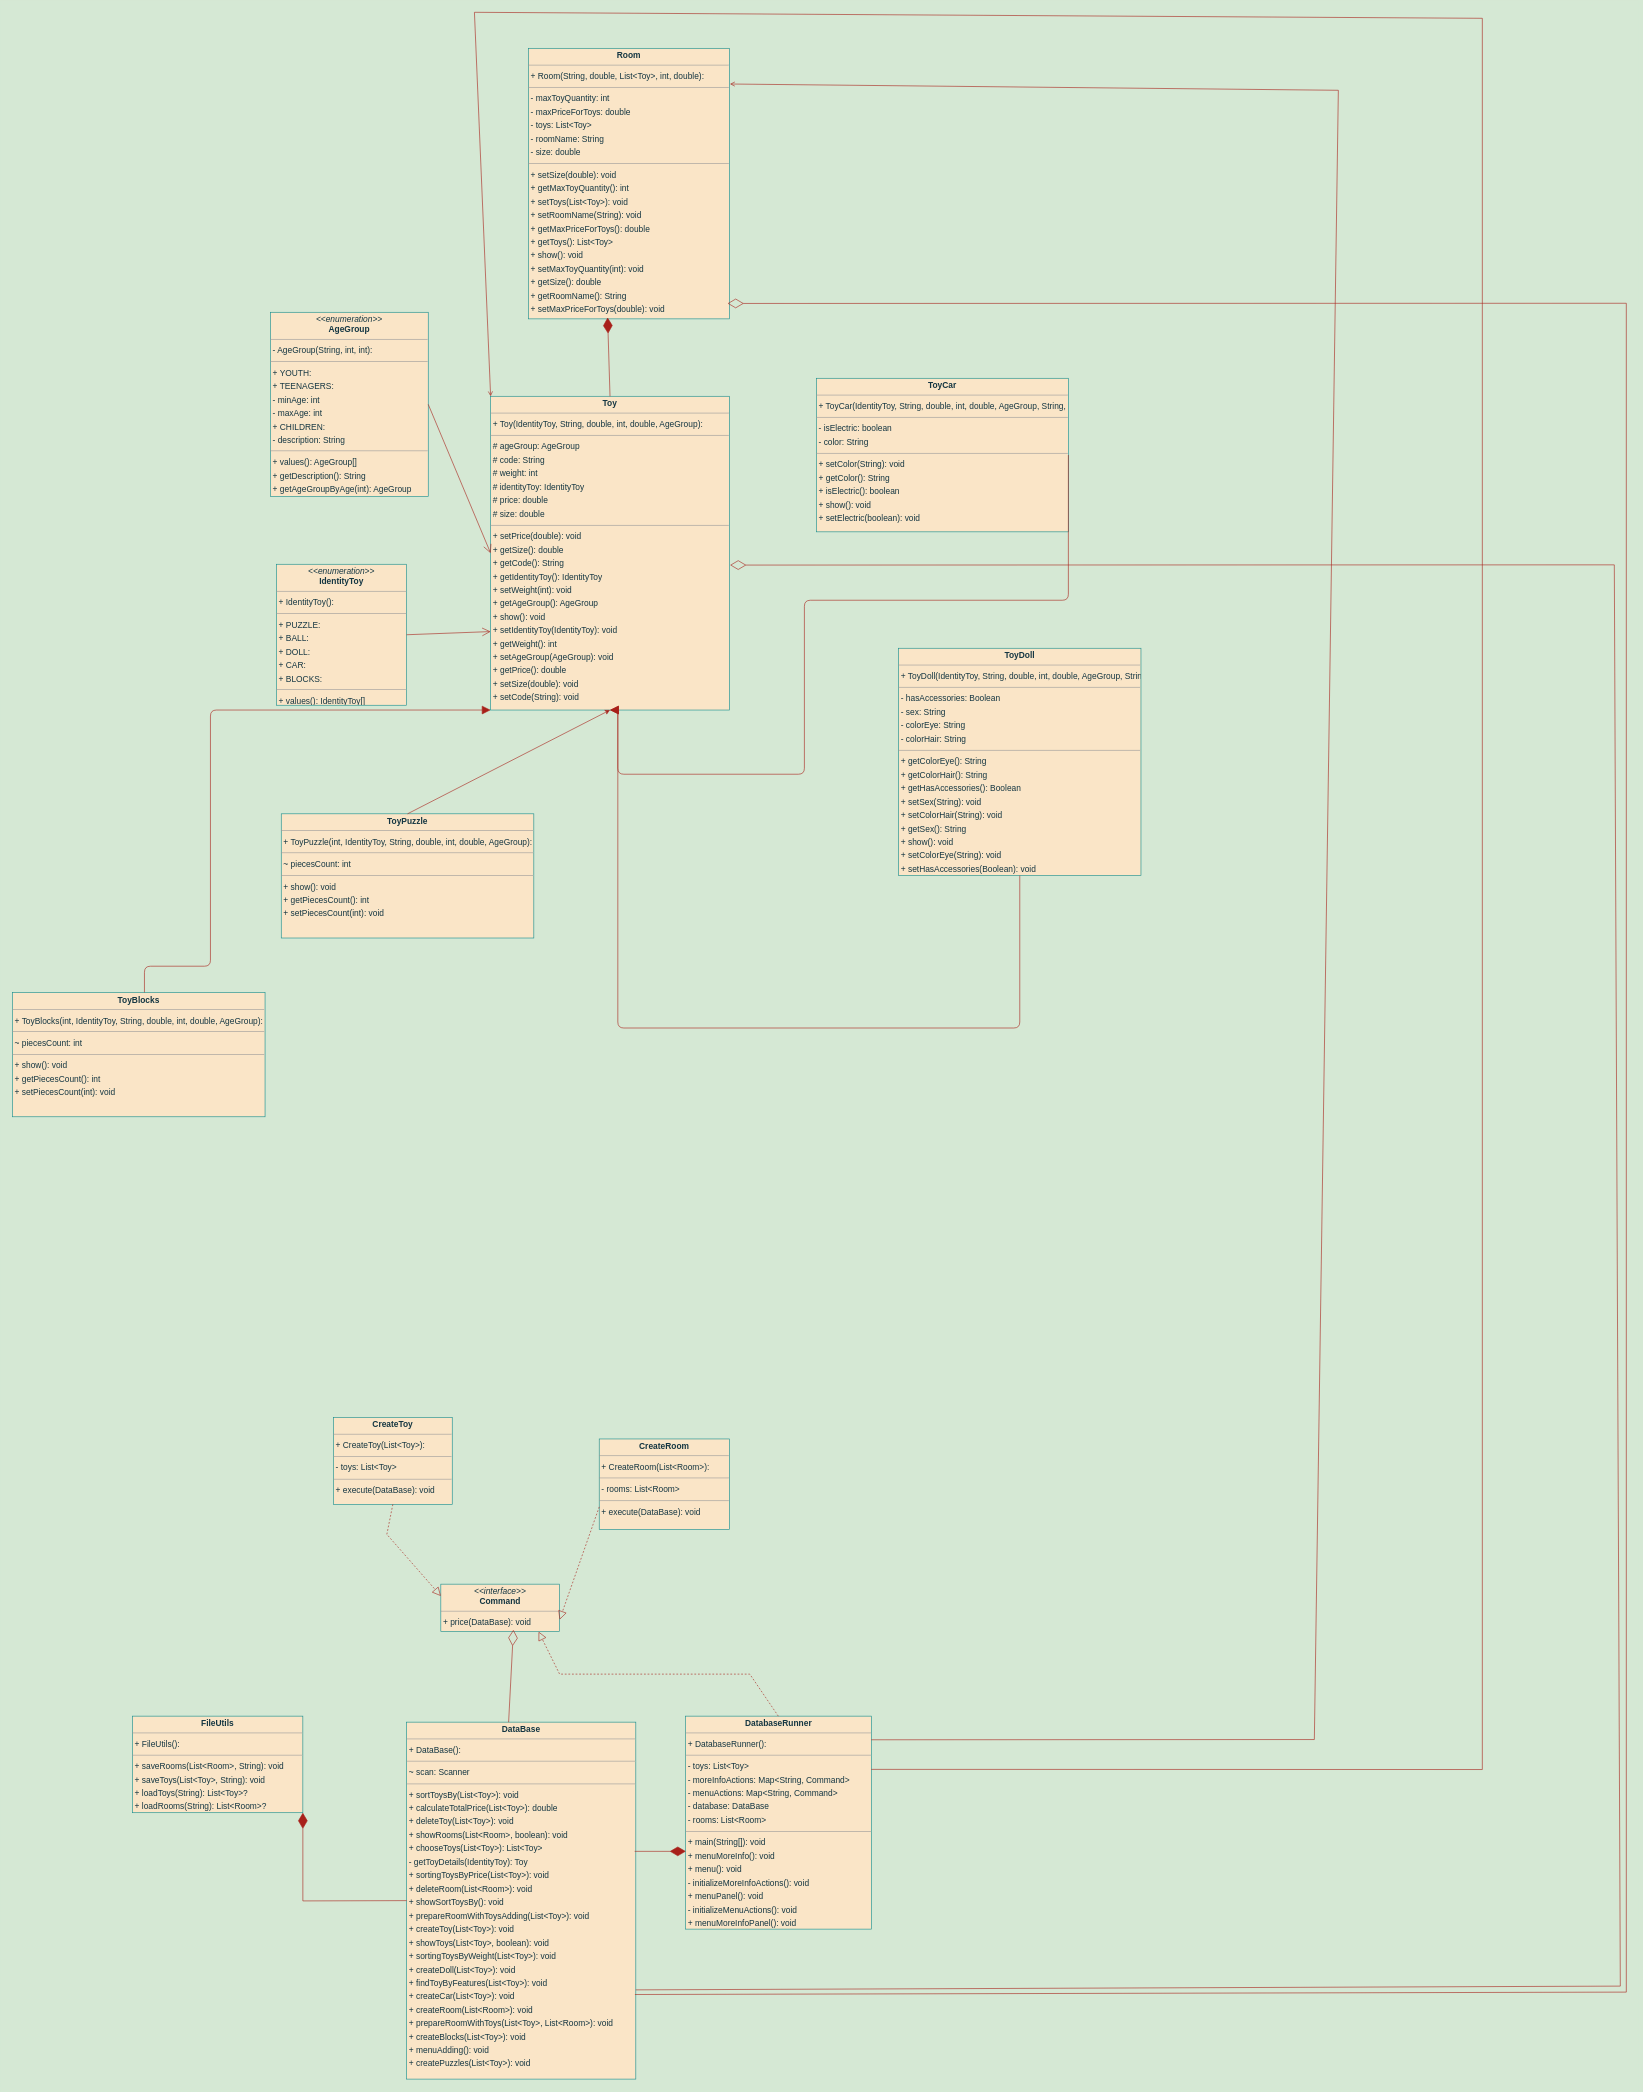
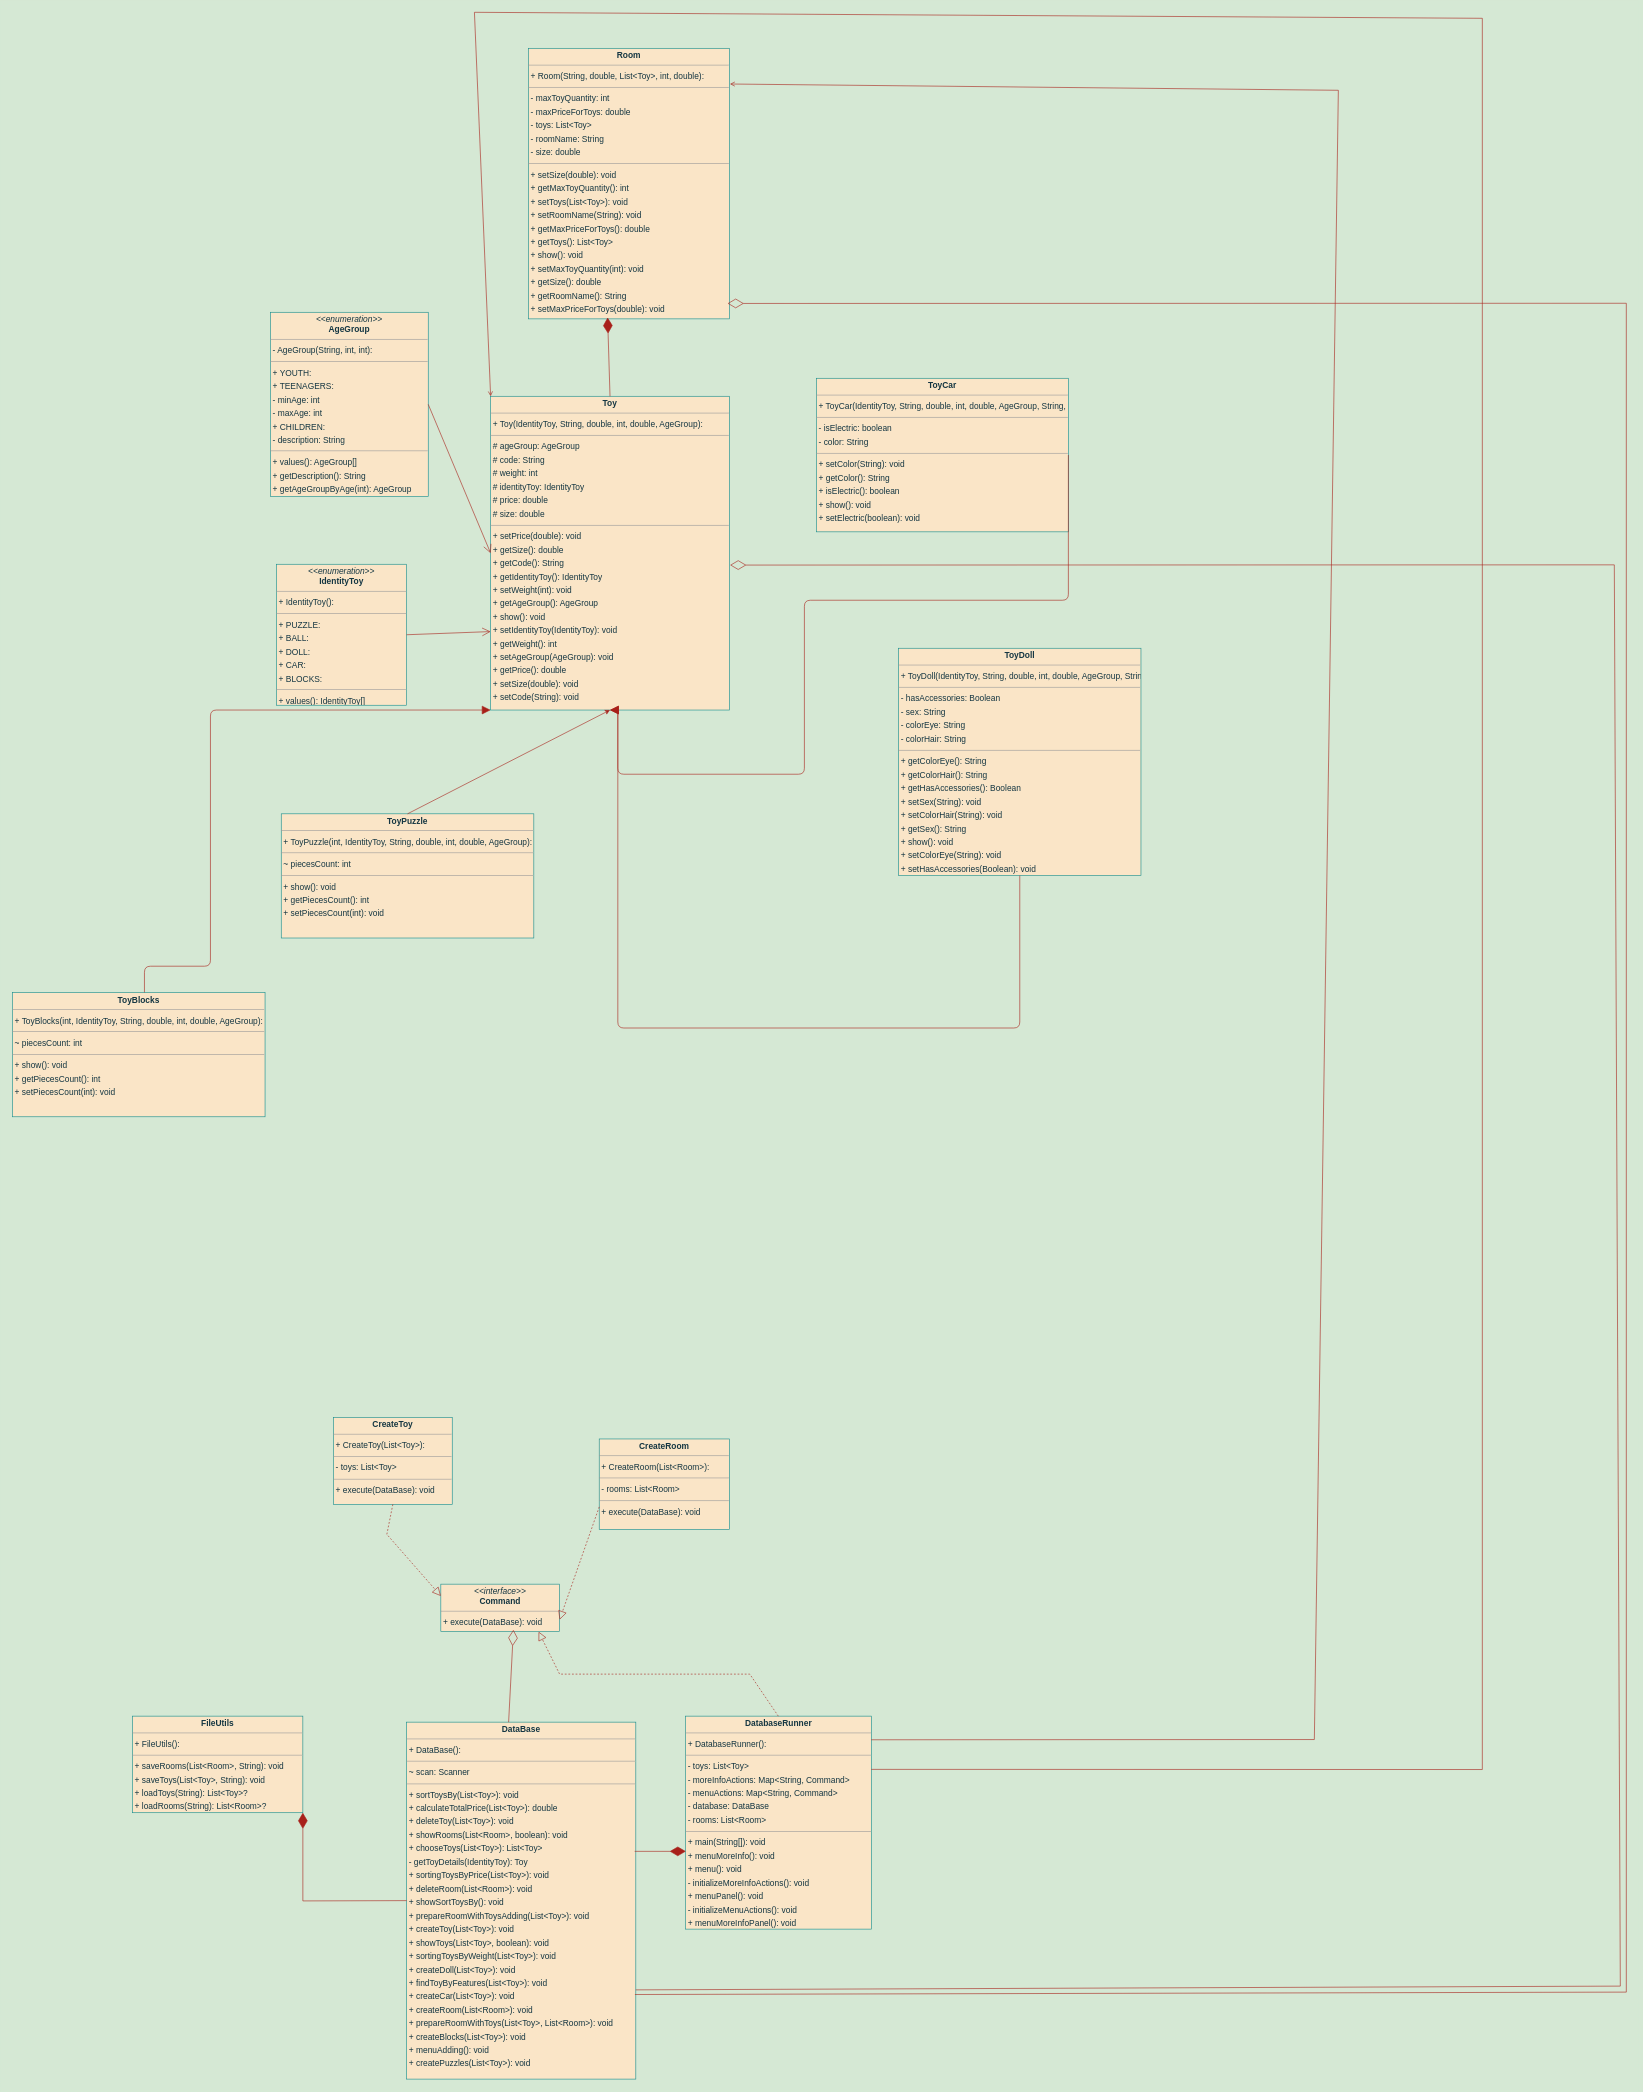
- <mxCell id="3" value="&lt;p style=&quot;margin:0px;margin-top:4px;text-align:center;&quot;&gt;&lt;i&gt;&amp;lt;&amp;lt;interface&amp;gt;&amp;gt;&lt;/i&gt;&lt;br/&gt;&lt;b&gt;Command&lt;/b&gt;&lt;/p&gt;&lt;hr size=&quot;1&quot;/&gt;&lt;p style=&quot;margin:0 0 0 4px;line-height:1.6;&quot;&gt;+ price(DataBase): void&lt;/p&gt;" style="verticalAlign=top;align=left;overflow=fill;fontSize=14;fontFamily=Helvetica;html=1;rounded=0;shadow=0;comic=0;labelBackgroundColor=none;strokeWidth=1;fillColor=#FAE5C7;strokeColor=#0F8B8D;fontColor=#143642;" parent="1" vertex="1"><mxGeometry x="734" y="2640" width="198" height="79" as="geometry" /></mxCell>
+ <mxCell id="3" value="&lt;p style=&quot;margin:0px;margin-top:4px;text-align:center;&quot;&gt;&lt;i&gt;&amp;lt;&amp;lt;interface&amp;gt;&amp;gt;&lt;/i&gt;&lt;br/&gt;&lt;b&gt;Command&lt;/b&gt;&lt;/p&gt;&lt;hr size=&quot;1&quot;/&gt;&lt;p style=&quot;margin:0 0 0 4px;line-height:1.6;&quot;&gt;+ execute(DataBase): void&lt;/p&gt;" style="verticalAlign=top;align=left;overflow=fill;fontSize=14;fontFamily=Helvetica;html=1;rounded=0;shadow=0;comic=0;labelBackgroundColor=none;strokeWidth=1;fillColor=#FAE5C7;strokeColor=#0F8B8D;fontColor=#143642;" parent="1" vertex="1"><mxGeometry x="734" y="2640" width="198" height="79" as="geometry" /></mxCell>
